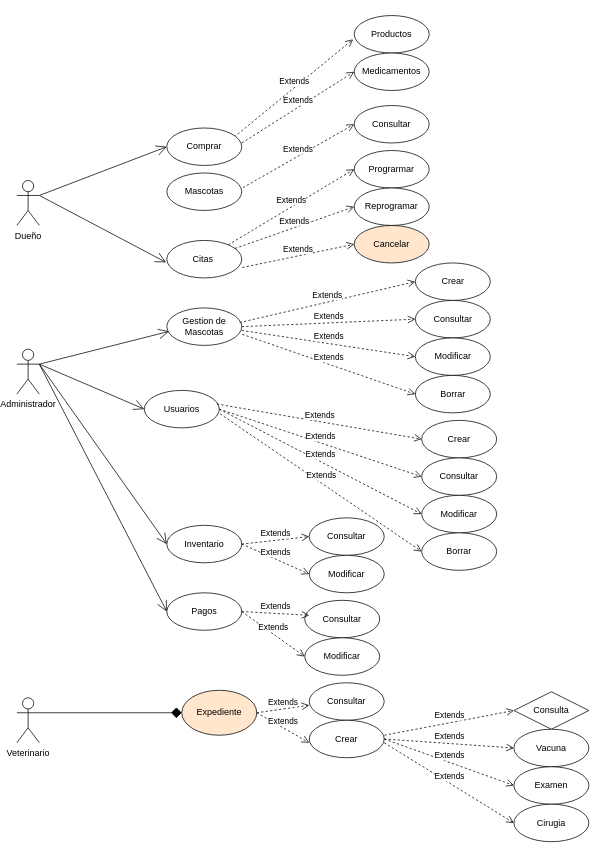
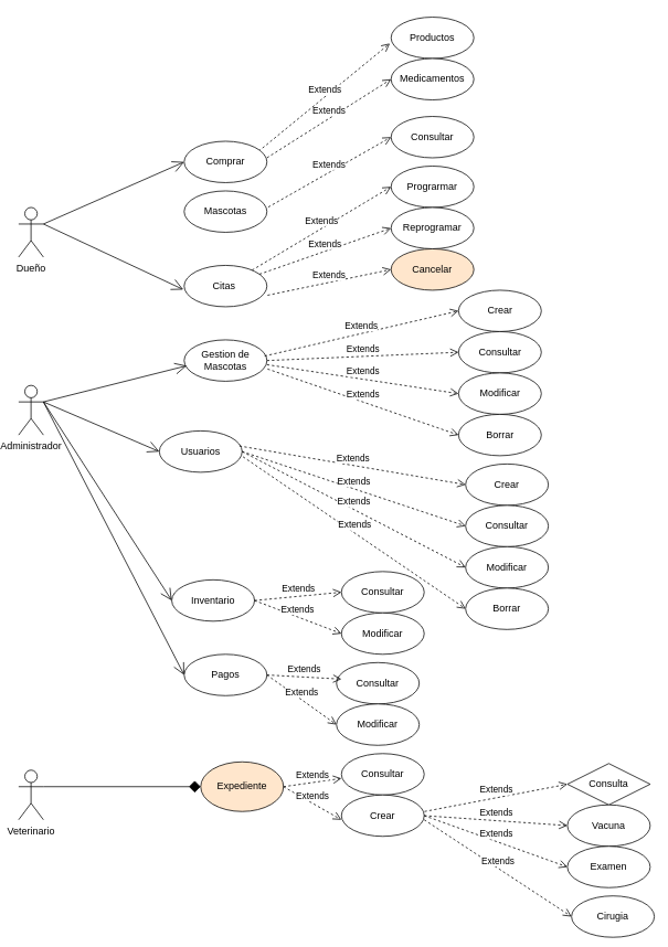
- <mxCell id="3" value="Dueño" style="shape=umlActor;verticalLabelPosition=bottom;verticalAlign=top;html=1;outlineConnect=0;" vertex="1" parent="1"><mxGeometry x="20" y="240" width="30" height="60" as="geometry" /></mxCell>
+ <mxCell id="3" value="Dueño" style="shape=umlActor;verticalLabelPosition=bottom;verticalAlign=top;html=1;outlineConnect=0;" vertex="1" parent="1"><mxGeometry x="20" y="250" width="30" height="60" as="geometry" /></mxCell>
- <mxCell id="18" value="Inventario" style="ellipse;whiteSpace=wrap;html=1;" vertex="1" parent="1"><mxGeometry x="220" y="700" width="100" height="50" as="geometry" /></mxCell>
+ <mxCell id="18" value="Inventario" style="ellipse;whiteSpace=wrap;html=1;" vertex="1" parent="1"><mxGeometry x="205" y="700" width="100" height="50" as="geometry" /></mxCell>
- <mxCell id="65" value="Cirugia" style="ellipse;whiteSpace=wrap;html=1;" vertex="1" parent="1"><mxGeometry x="683" y="1072" width="100" height="50" as="geometry" /></mxCell>
+ <mxCell id="65" value="Cirugia" style="ellipse;whiteSpace=wrap;html=1;" vertex="1" parent="1"><mxGeometry x="688" y="1082" width="100" height="50" as="geometry" /></mxCell>
